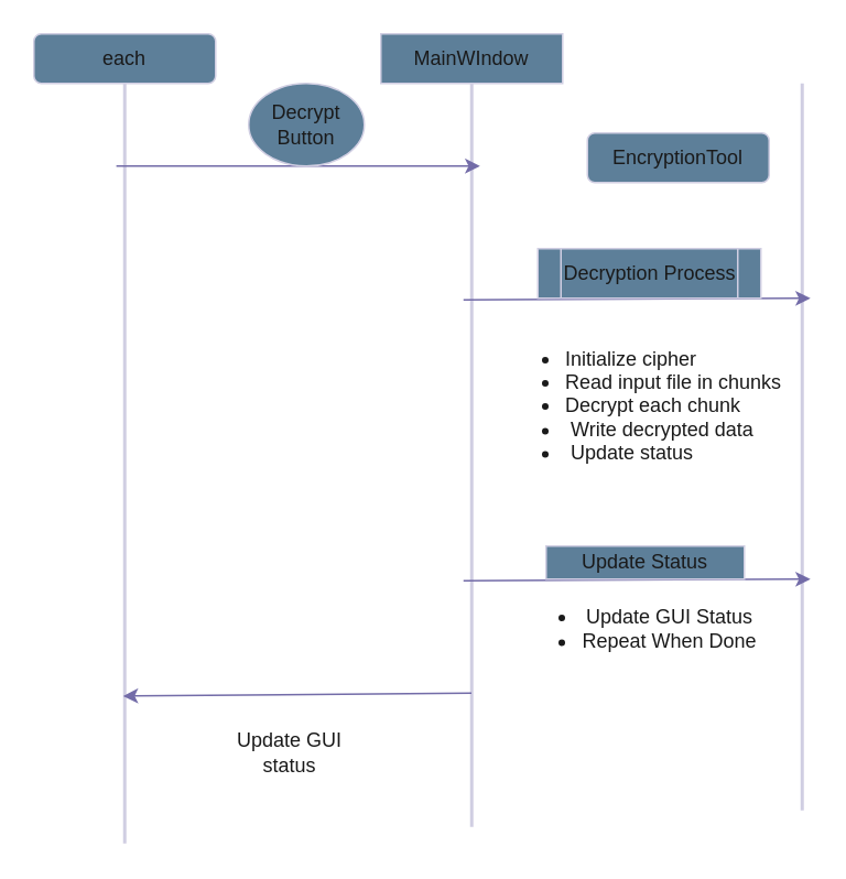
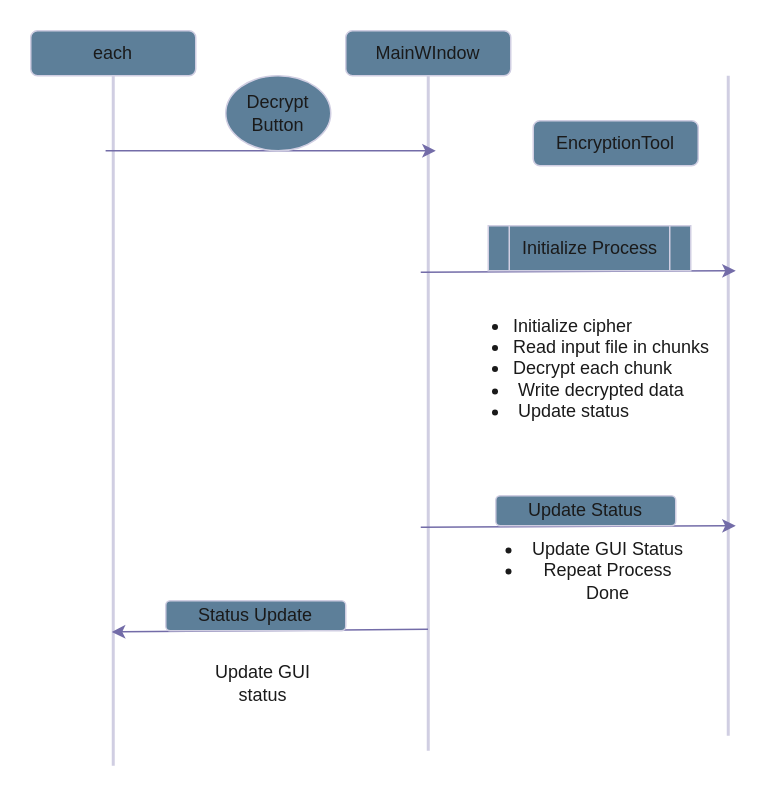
- <mxCell id="3" value="MainWIndow" style="whiteSpace=wrap;html=1;labelBackgroundColor=none;fillColor=#5D7F99;strokeColor=#D0CEE2;fontColor=#1A1A1A;rounded=0;" vertex="1" parent="1"><mxGeometry x="230" y="20" width="110" height="30" as="geometry" /></mxCell>
+ <mxCell id="3" value="MainWIndow" style="rounded=1;whiteSpace=wrap;html=1;labelBackgroundColor=none;fillColor=#5D7F99;strokeColor=#D0CEE2;fontColor=#1A1A1A;" vertex="1" parent="1"><mxGeometry x="230" y="20" width="110" height="30" as="geometry" /></mxCell>
- <mxCell id="19" value="Decryption Process" style="shape=process;whiteSpace=wrap;html=1;backgroundOutline=1;labelBackgroundColor=none;fillColor=#5D7F99;strokeColor=#D0CEE2;fontColor=#1A1A1A;" vertex="1" parent="1"><mxGeometry x="325" y="150" width="135" height="30" as="geometry" /></mxCell>
+ <mxCell id="19" value="Initialize Process" style="shape=process;whiteSpace=wrap;html=1;backgroundOutline=1;labelBackgroundColor=none;fillColor=#5D7F99;strokeColor=#D0CEE2;fontColor=#1A1A1A;" vertex="1" parent="1"><mxGeometry x="325" y="150" width="135" height="30" as="geometry" /></mxCell>
- <mxCell id="13" value="Update Status" style="whiteSpace=wrap;html=1;labelBackgroundColor=none;fillColor=#5D7F99;strokeColor=#D0CEE2;fontColor=#1A1A1A;rounded=0;" vertex="1" parent="1"><mxGeometry x="330" y="330" width="120" height="20" as="geometry" /></mxCell>
+ <mxCell id="13" value="Update Status" style="rounded=1;whiteSpace=wrap;html=1;labelBackgroundColor=none;fillColor=#5D7F99;strokeColor=#D0CEE2;fontColor=#1A1A1A;" vertex="1" parent="1"><mxGeometry x="330" y="330" width="120" height="20" as="geometry" /></mxCell>
- <mxCell id="14" value="&lt;ul&gt;&lt;li&gt;Update GUI Status&lt;/li&gt;&lt;li&gt;Repeat When Done&lt;/li&gt;&lt;/ul&gt;" style="text;html=1;strokeColor=none;fillColor=none;align=center;verticalAlign=middle;whiteSpace=wrap;rounded=0;labelBackgroundColor=none;fontColor=#1A1A1A;" vertex="1" parent="1"><mxGeometry x="310" y="360" width="150" height="40" as="geometry" /></mxCell>
+ <mxCell id="14" value="&lt;ul&gt;&lt;li&gt;Update GUI Status&lt;/li&gt;&lt;li&gt;Repeat Process Done&lt;/li&gt;&lt;/ul&gt;" style="text;html=1;strokeColor=none;fillColor=none;align=center;verticalAlign=middle;whiteSpace=wrap;rounded=0;labelBackgroundColor=none;fontColor=#1A1A1A;" vertex="1" parent="1"><mxGeometry x="310" y="360" width="150" height="40" as="geometry" /></mxCell>
+ <mxCell id="16" value="Status Update" style="rounded=1;whiteSpace=wrap;html=1;labelBackgroundColor=none;fillColor=#5D7F99;strokeColor=#D0CEE2;fontColor=#1A1A1A;" vertex="1" parent="1"><mxGeometry x="110" y="400" width="120" height="20" as="geometry" /></mxCell>
